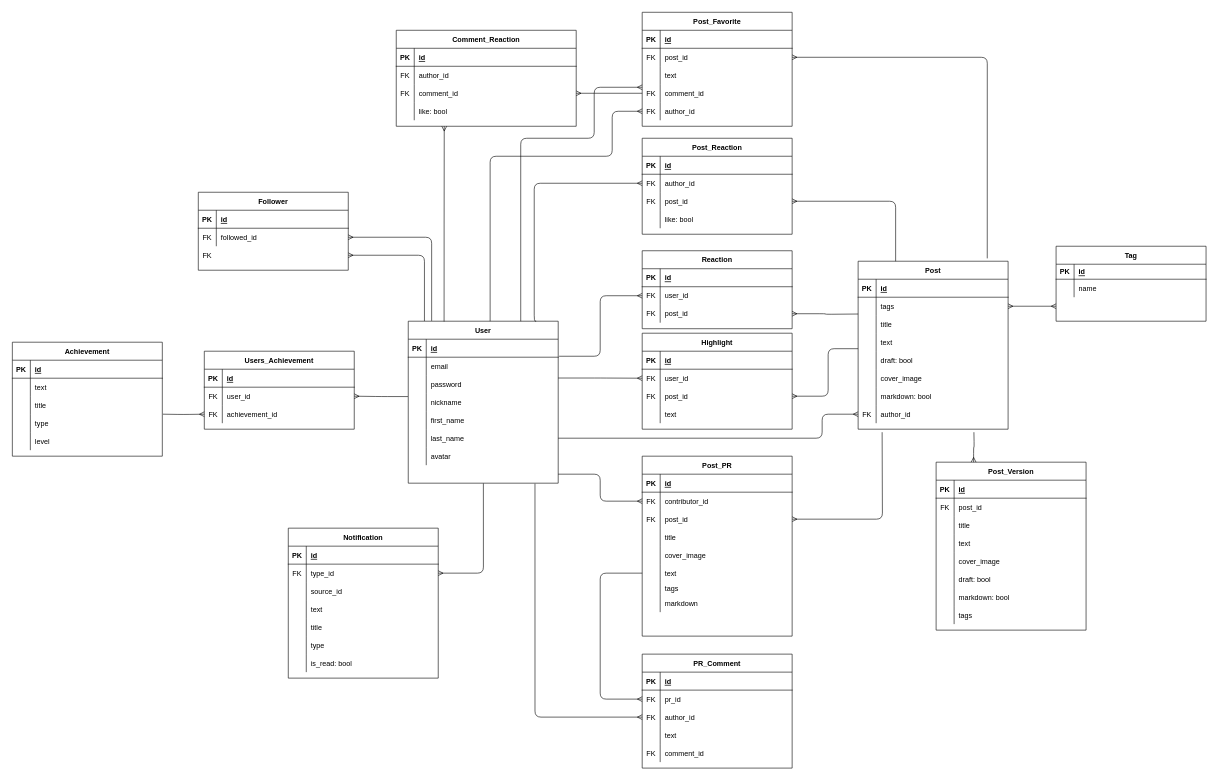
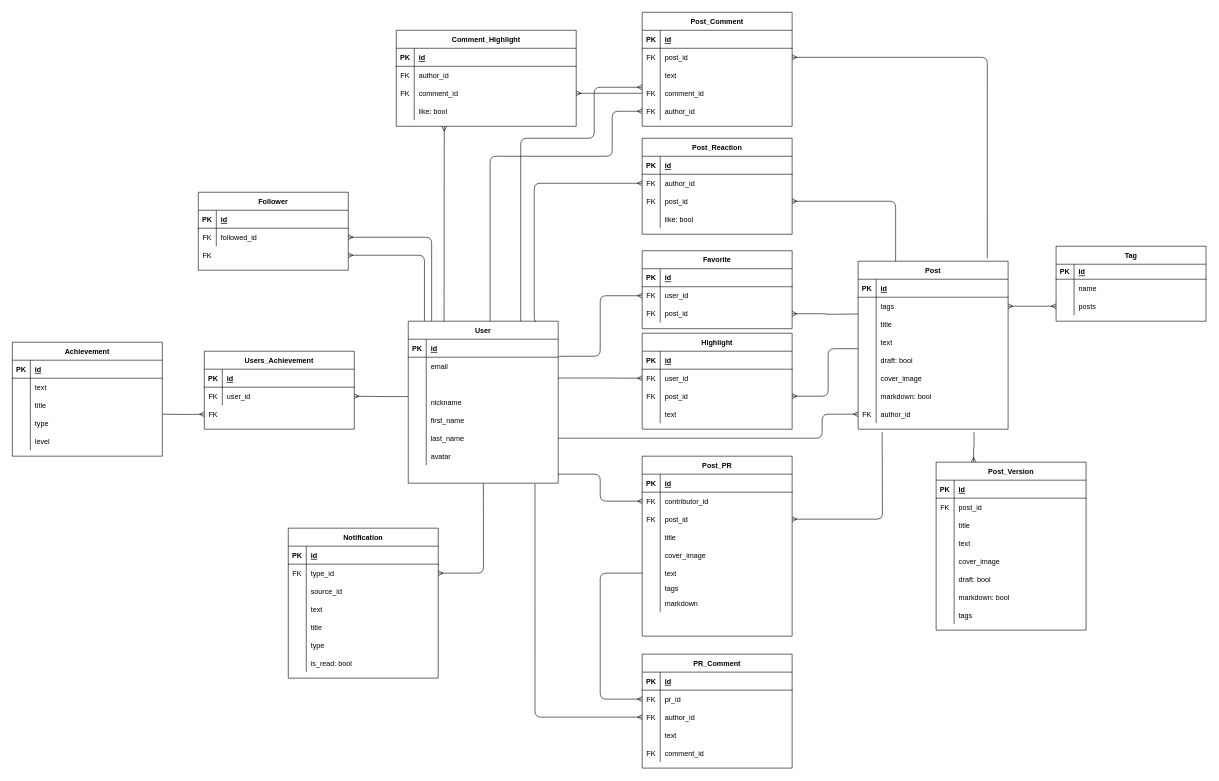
- <mxCell id="89" value="Post_Favorite" style="shape=table;startSize=30;container=1;collapsible=1;childLayout=tableLayout;fixedRows=1;rowLines=0;fontStyle=1;align=center;resizeLast=1;" parent="1" vertex="1"><mxGeometry x="1070" y="20" width="250" height="190" as="geometry" /></mxCell>
+ <mxCell id="89" value="Post_Comment" style="shape=table;startSize=30;container=1;collapsible=1;childLayout=tableLayout;fixedRows=1;rowLines=0;fontStyle=1;align=center;resizeLast=1;" parent="1" vertex="1"><mxGeometry x="1070" y="20" width="250" height="190" as="geometry" /></mxCell>
- <mxCell id="239" value="Comment_Reaction" style="shape=table;startSize=30;container=1;collapsible=1;childLayout=tableLayout;fixedRows=1;rowLines=0;fontStyle=1;align=center;resizeLast=1;" parent="1" vertex="1"><mxGeometry x="660" y="50" width="300" height="160" as="geometry" /></mxCell>
+ <mxCell id="239" value="Comment_Highlight" style="shape=table;startSize=30;container=1;collapsible=1;childLayout=tableLayout;fixedRows=1;rowLines=0;fontStyle=1;align=center;resizeLast=1;" parent="1" vertex="1"><mxGeometry x="660" y="50" width="300" height="160" as="geometry" /></mxCell>
- <mxCell id="174" value="Reaction" style="shape=table;startSize=30;container=1;collapsible=1;childLayout=tableLayout;fixedRows=1;rowLines=0;fontStyle=1;align=center;resizeLast=1;" parent="1" vertex="1"><mxGeometry x="1070" y="417.5" width="250" height="130" as="geometry" /></mxCell>
+ <mxCell id="174" value="Favorite" style="shape=table;startSize=30;container=1;collapsible=1;childLayout=tableLayout;fixedRows=1;rowLines=0;fontStyle=1;align=center;resizeLast=1;" parent="1" vertex="1"><mxGeometry x="1070" y="417.5" width="250" height="130" as="geometry" /></mxCell>
+ <mxCell id="60" value="posts" style="shape=partialRectangle;overflow=hidden;connectable=0;fillColor=none;top=0;left=0;bottom=0;right=0;align=left;spacingLeft=6;" parent="58" vertex="1"><mxGeometry x="30" width="220" height="30" as="geometry" /></mxCell>
- <mxCell id="11" value="password" style="shape=partialRectangle;overflow=hidden;connectable=0;fillColor=none;top=0;left=0;bottom=0;right=0;align=left;spacingLeft=6;" parent="9" vertex="1"><mxGeometry x="30.0" width="220.0" height="30" as="geometry" /></mxCell>
- <mxCell id="238" value="achievement_id" style="shape=partialRectangle;overflow=hidden;connectable=0;fillColor=none;top=0;left=0;bottom=0;right=0;align=left;spacingLeft=6;" parent="236" vertex="1"><mxGeometry x="30" width="220" height="30" as="geometry" /></mxCell>
